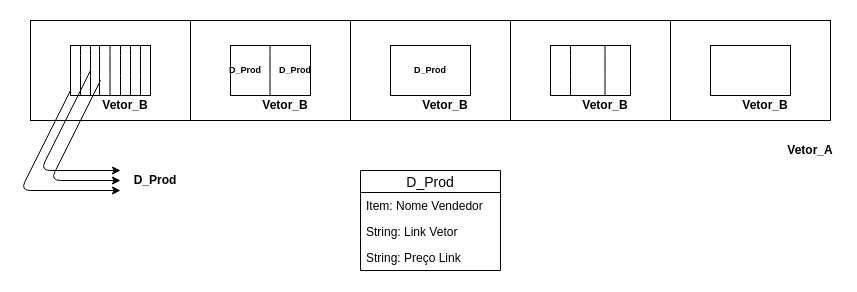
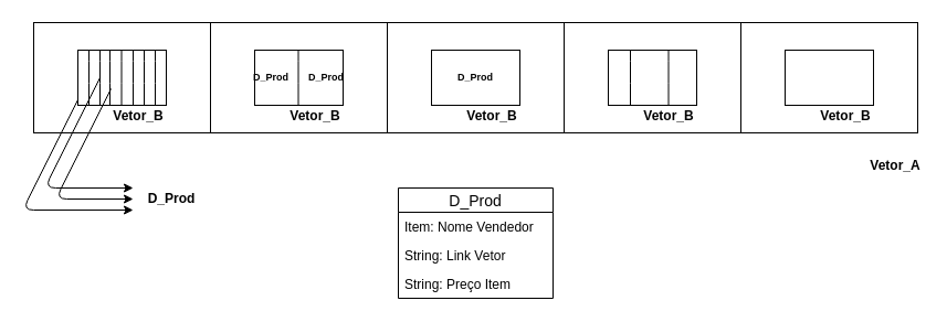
- <mxCell id="39" value="String: Preço Link" style="text;strokeColor=none;fillColor=none;spacingLeft=4;spacingRight=4;overflow=hidden;rotatable=0;points=[[0,0.5],[1,0.5]];portConstraint=eastwest;fontSize=12;" vertex="1" parent="36"><mxGeometry y="74" width="140" height="26" as="geometry" /></mxCell>
+ <mxCell id="39" value="String: Preço Item" style="text;strokeColor=none;fillColor=none;spacingLeft=4;spacingRight=4;overflow=hidden;rotatable=0;points=[[0,0.5],[1,0.5]];portConstraint=eastwest;fontSize=12;" vertex="1" parent="36"><mxGeometry y="74" width="140" height="26" as="geometry" /></mxCell>
